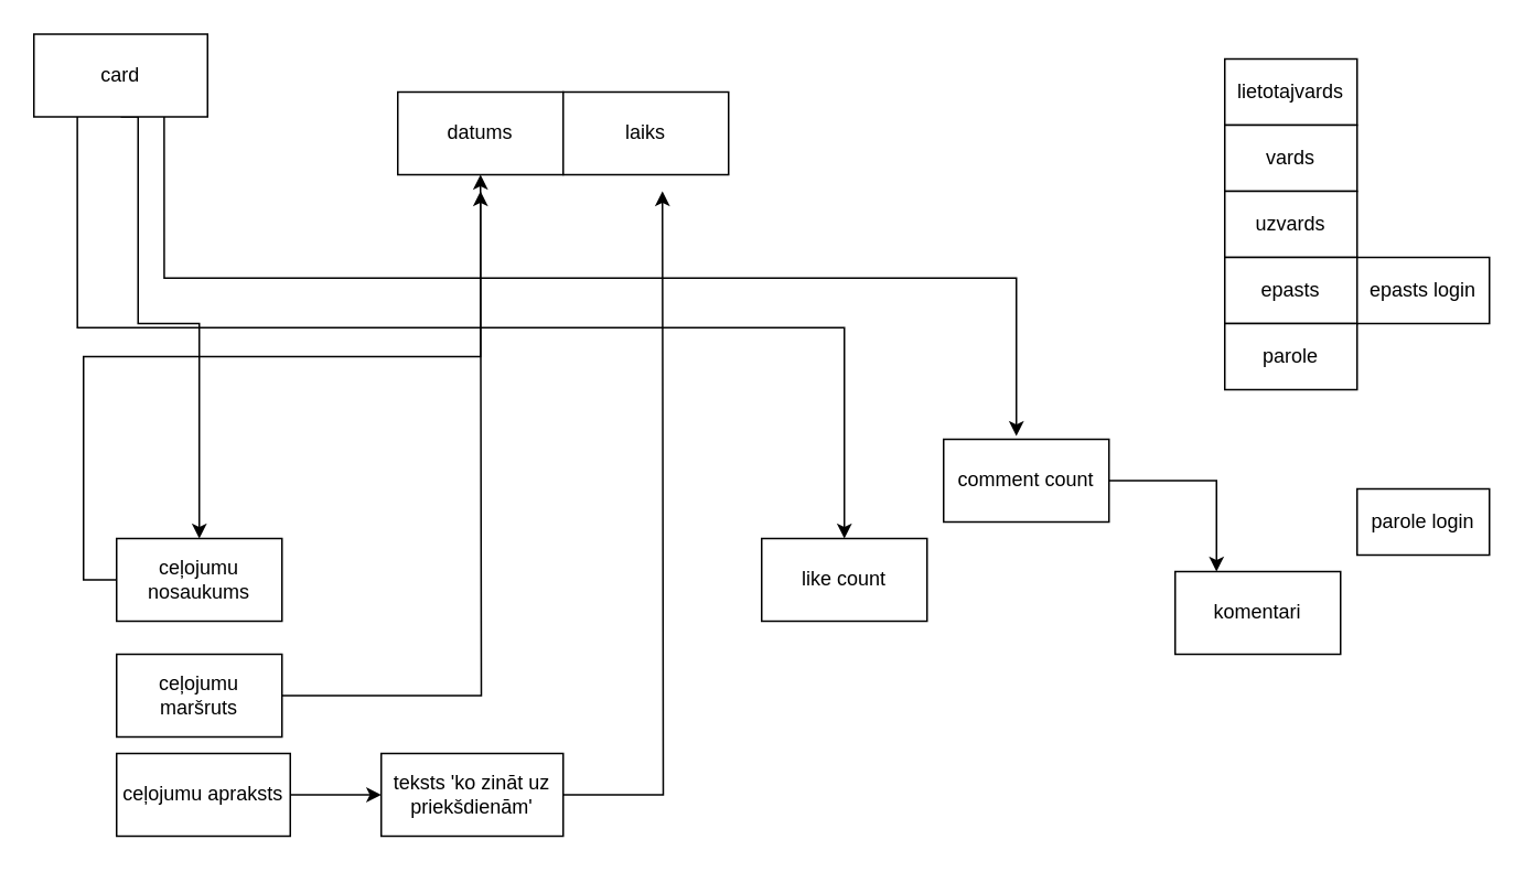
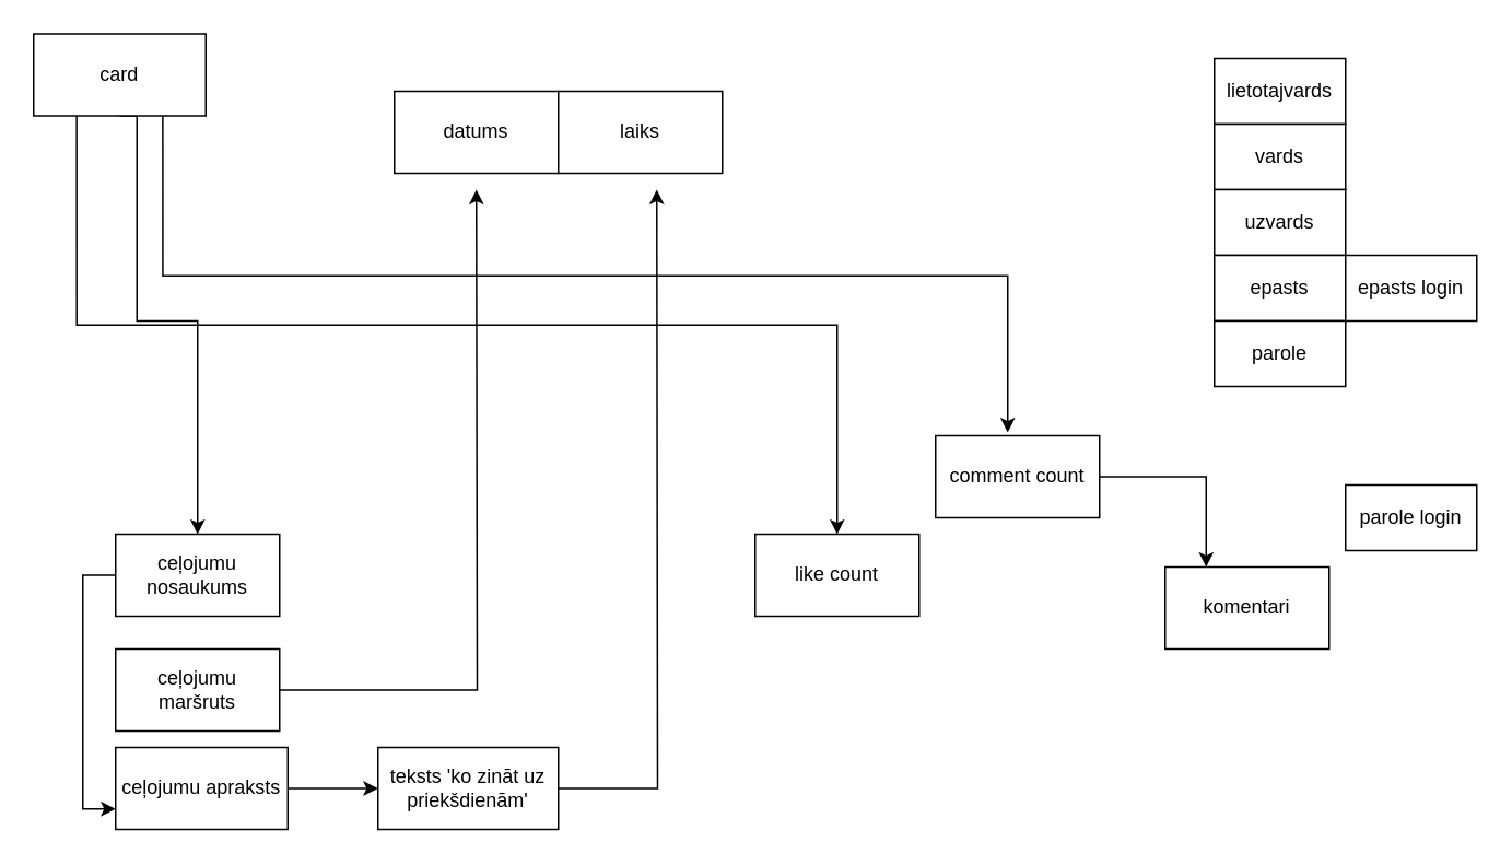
- <mxCell id="2" style="edgeStyle=orthogonalEdgeStyle;rounded=0;orthogonalLoop=1;jettySize=auto;html=1;exitX=0;exitY=0.5;exitDx=0;exitDy=0;" edge="1" parent="1" source="3" target="12"><mxGeometry relative="1" as="geometry" /></mxCell>
+ <mxCell id="2" style="edgeStyle=orthogonalEdgeStyle;rounded=0;orthogonalLoop=1;jettySize=auto;html=1;exitX=0;exitY=0.5;exitDx=0;exitDy=0;entryX=0;entryY=0.75;entryDx=0;entryDy=0;" edge="1" parent="1" source="3" target="20"><mxGeometry relative="1" as="geometry" /></mxCell>
